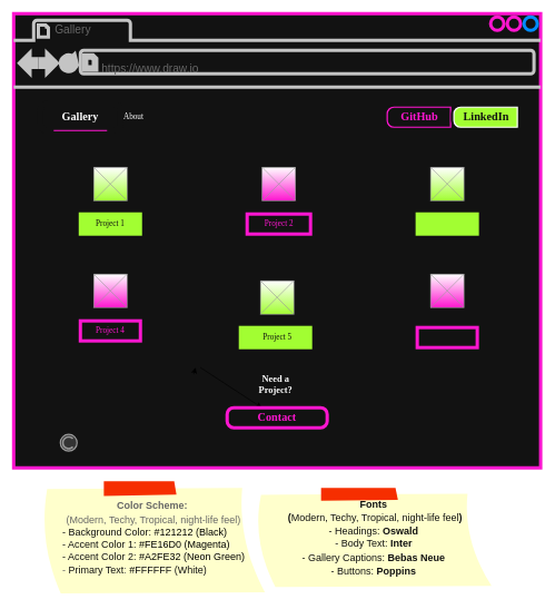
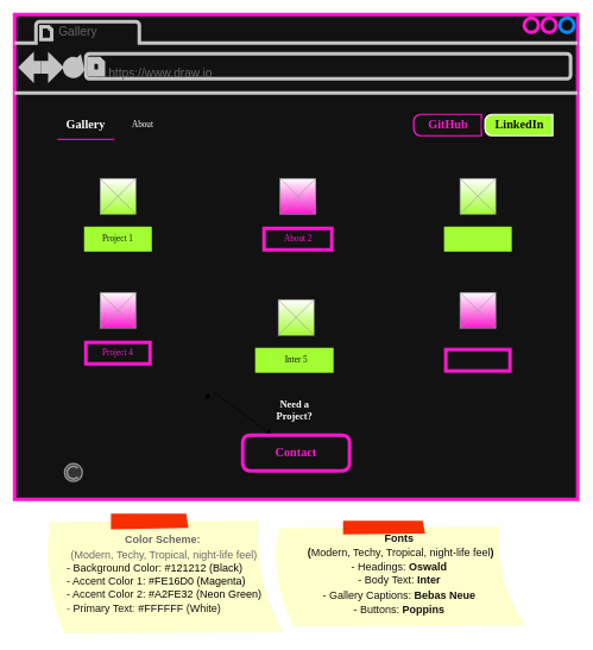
- <mxCell id="23" value="&lt;font face=&quot;Bebas Neue&quot; style=&quot;color: rgb(254, 22, 208);&quot; data-font-src=&quot;https://fonts.googleapis.com/css?family=Bebas+Neue&quot;&gt;Project 2&lt;/font&gt;" style="text;html=1;align=center;verticalAlign=middle;whiteSpace=wrap;rounded=0;" parent="2" vertex="1"><mxGeometry x="367.5" y="300" width="60" height="30" as="geometry" /></mxCell>
+ <mxCell id="23" value="&lt;font face=&quot;Bebas Neue&quot; style=&quot;color: rgb(254, 22, 208);&quot; data-font-src=&quot;https://fonts.googleapis.com/css?family=Bebas+Neue&quot;&gt;About 2&lt;/font&gt;" style="text;html=1;align=center;verticalAlign=middle;whiteSpace=wrap;rounded=0;" parent="2" vertex="1"><mxGeometry x="367.5" y="300" width="60" height="30" as="geometry" /></mxCell>
- <mxCell id="25" value="&lt;font face=&quot;Bebas Neue&quot; style=&quot;color: rgb(18, 18, 18);&quot; data-font-src=&quot;https://fonts.googleapis.com/css?family=Bebas+Neue&quot;&gt;Project 5&lt;/font&gt;" style="text;html=1;align=center;verticalAlign=middle;whiteSpace=wrap;rounded=0;" parent="2" vertex="1"><mxGeometry x="367.5" y="470" width="55" height="30" as="geometry" /></mxCell>
+ <mxCell id="25" value="&lt;font face=&quot;Bebas Neue&quot; style=&quot;color: rgb(18, 18, 18);&quot; data-font-src=&quot;https://fonts.googleapis.com/css?family=Bebas+Neue&quot;&gt;Inter 5&lt;/font&gt;" style="text;html=1;align=center;verticalAlign=middle;whiteSpace=wrap;rounded=0;" parent="2" vertex="1"><mxGeometry x="367.5" y="470" width="55" height="30" as="geometry" /></mxCell>
- <mxCell id="8" value="&lt;font style=&quot;color: rgb(254, 22, 208);&quot; face=&quot;Poppins&quot;&gt;Contact&lt;/font&gt;" style="strokeWidth=5;shadow=0;dashed=0;align=center;html=1;shape=mxgraph.mockup.buttons.button;strokeColor=#FE16D0;fontColor=#ffffff;mainText=;buttonStyle=round;fontSize=17;fontStyle=1;fillColor=#121212;whiteSpace=wrap;labelBorderColor=none;" parent="2" vertex="1"><mxGeometry x="320" y="590" width="150" height="30" as="geometry" /></mxCell>
+ <mxCell id="8" value="&lt;font style=&quot;color: rgb(254, 22, 208);&quot; face=&quot;Poppins&quot;&gt;Contact&lt;/font&gt;" style="strokeWidth=5;shadow=0;dashed=0;align=center;html=1;shape=mxgraph.mockup.buttons.button;strokeColor=#FE16D0;fontColor=#ffffff;mainText=;buttonStyle=round;fontSize=17;fontStyle=1;fillColor=#121212;whiteSpace=wrap;labelBorderColor=none;" parent="2" vertex="1"><mxGeometry x="320" y="590" width="150" height="50" as="geometry" /></mxCell>
